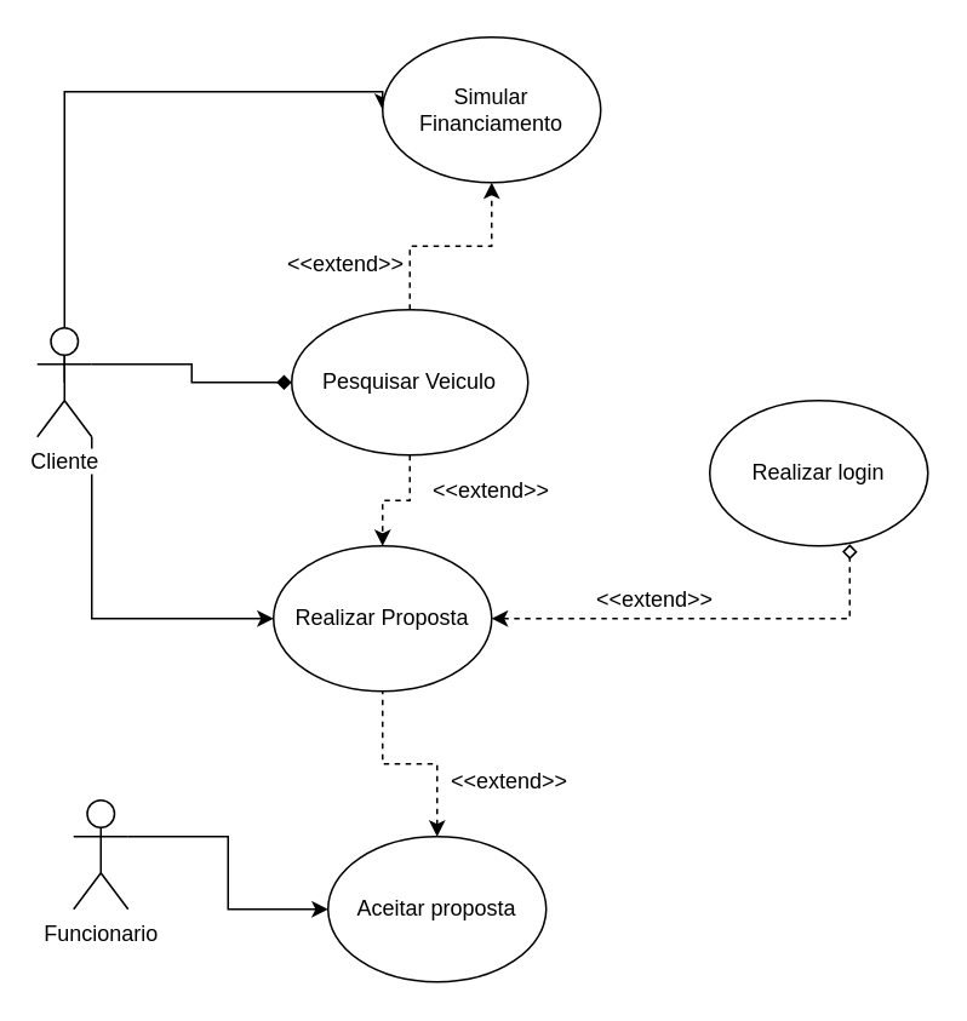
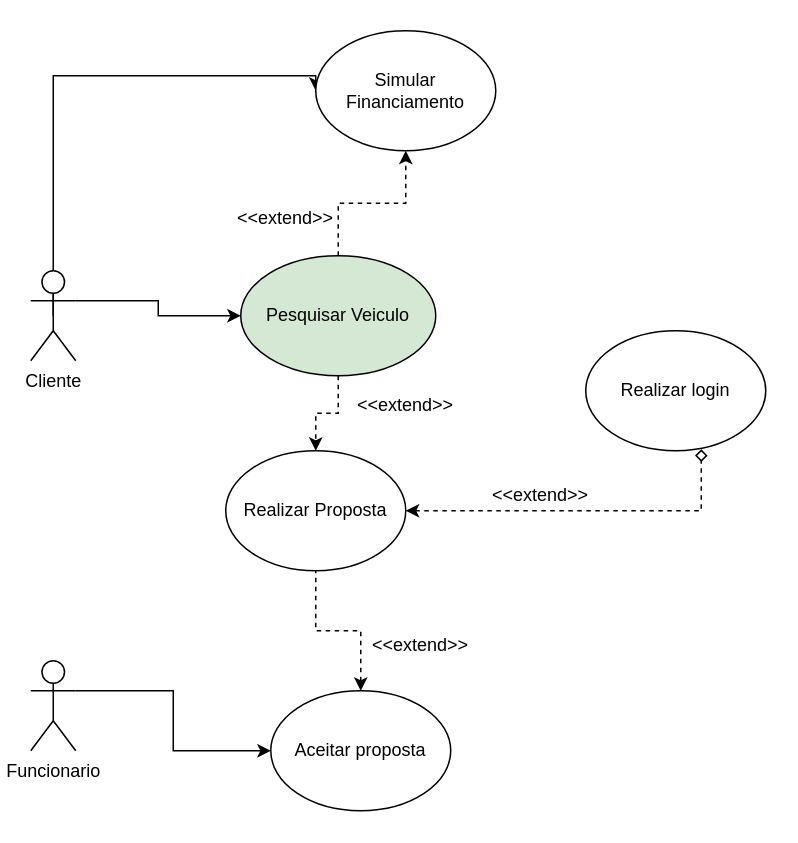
- <mxCell id="3" style="edgeStyle=orthogonalEdgeStyle;rounded=0;orthogonalLoop=1;jettySize=auto;html=1;exitX=1;exitY=0.333;exitDx=0;exitDy=0;exitPerimeter=0;endArrow=diamond;" edge="1" parent="1" source="5" target="8"><mxGeometry relative="1" as="geometry" /></mxCell>
+ <mxCell id="3" style="edgeStyle=orthogonalEdgeStyle;rounded=0;orthogonalLoop=1;jettySize=auto;html=1;exitX=1;exitY=0.333;exitDx=0;exitDy=0;exitPerimeter=0;" edge="1" parent="1" source="5" target="8"><mxGeometry relative="1" as="geometry" /></mxCell>
- <mxCell id="8" value="Pesquisar Veiculo" style="ellipse;whiteSpace=wrap;html=1;" vertex="1" parent="1"><mxGeometry x="160" y="170" width="130" height="80" as="geometry" /></mxCell>
+ <mxCell id="8" value="Pesquisar Veiculo" style="ellipse;whiteSpace=wrap;html=1;fillColor=#d5e8d4;" vertex="1" parent="1"><mxGeometry x="160" y="170" width="130" height="80" as="geometry" /></mxCell>
- <mxCell id="4" style="edgeStyle=orthogonalEdgeStyle;rounded=0;orthogonalLoop=1;jettySize=auto;html=1;exitX=1;exitY=1;exitDx=0;exitDy=0;exitPerimeter=0;entryX=0;entryY=0.5;entryDx=0;entryDy=0;" edge="1" parent="1" source="5" target="10"><mxGeometry relative="1" as="geometry" /></mxCell>
- <mxCell id="14" value="Funcionario&lt;br&gt;" style="shape=umlActor;verticalLabelPosition=bottom;labelBackgroundColor=#ffffff;verticalAlign=top;html=1;outlineConnect=0;" vertex="1" parent="1"><mxGeometry x="40" y="440" width="30" height="60" as="geometry" /></mxCell>
+ <mxCell id="14" value="Funcionario&lt;br&gt;" style="shape=umlActor;verticalLabelPosition=bottom;labelBackgroundColor=#ffffff;verticalAlign=top;html=1;outlineConnect=0;" vertex="1" parent="1"><mxGeometry x="20" y="440" width="30" height="60" as="geometry" /></mxCell>
